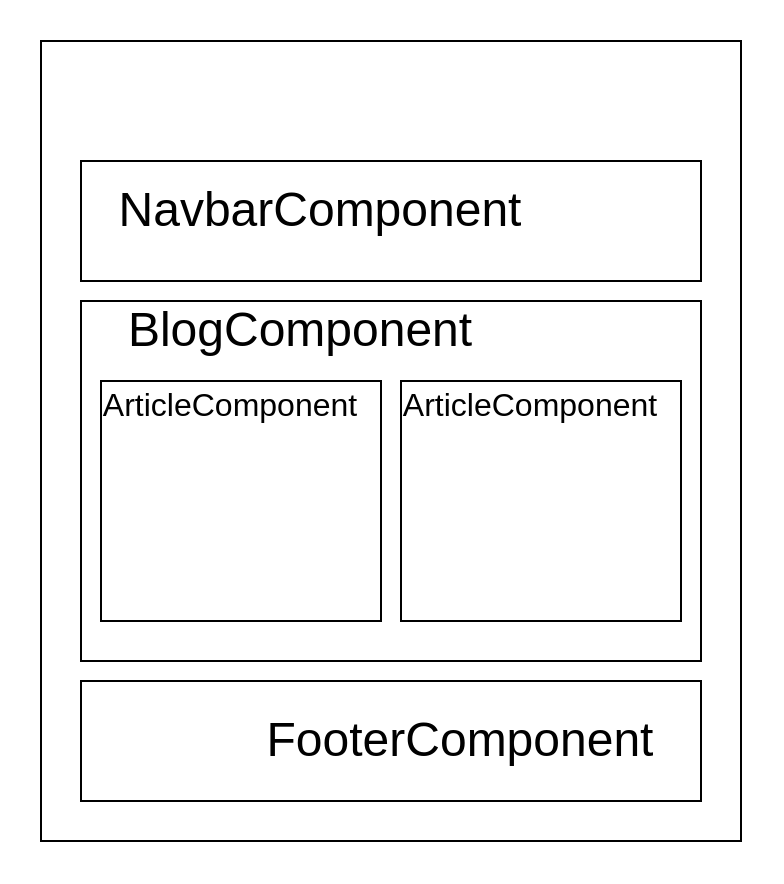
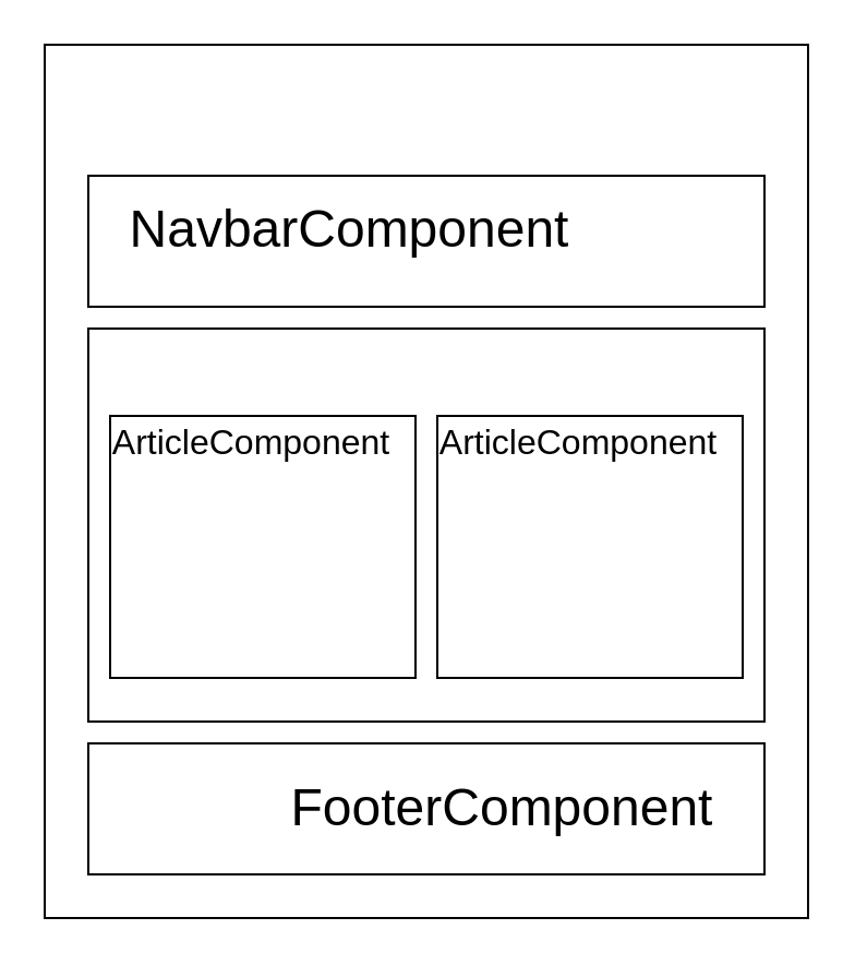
- <mxCell id="8" value="&lt;font style=&quot;font-size: 24px&quot;&gt;Blog&lt;font style=&quot;font-size: 24px&quot;&gt;Component&lt;/font&gt;&lt;/font&gt;" style="text;html=1;strokeColor=none;fillColor=none;align=center;verticalAlign=middle;whiteSpace=wrap;rounded=0;" vertex="1" parent="1"><mxGeometry x="40" y="150" width="220" height="30" as="geometry" /></mxCell>
